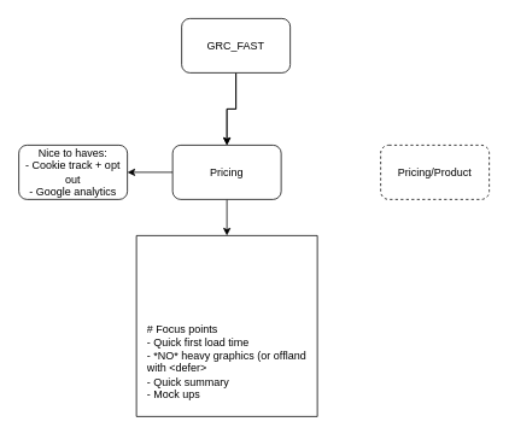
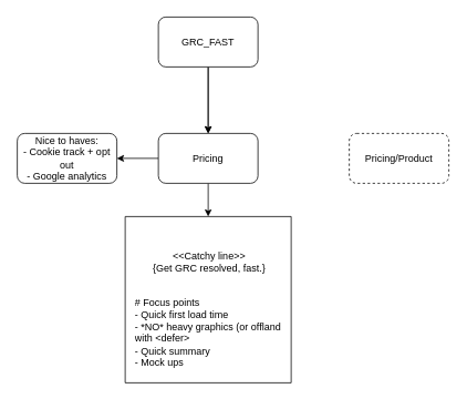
- <mxCell id="4" value="GRC_FAST" style="rounded=1;whiteSpace=wrap;html=1;" vertex="1" parent="1"><mxGeometry x="200" y="20" width="120" height="60" as="geometry" /></mxCell>
+ <mxCell id="4" value="GRC_FAST" style="rounded=1;whiteSpace=wrap;html=1;" vertex="1" parent="1"><mxGeometry x="190" y="20" width="120" height="60" as="geometry" /></mxCell>
+ <mxCell id="9" value="&amp;lt;&amp;lt;Catchy line&amp;gt;&amp;gt;&lt;br&gt;{Get GRC resolved, fast.}" style="text;html=1;align=center;verticalAlign=middle;resizable=0;points=[];autosize=1;strokeColor=none;fillColor=none;" vertex="1" parent="8"><mxGeometry x="21" y="35" width="160" height="40" as="geometry" /></mxCell>
